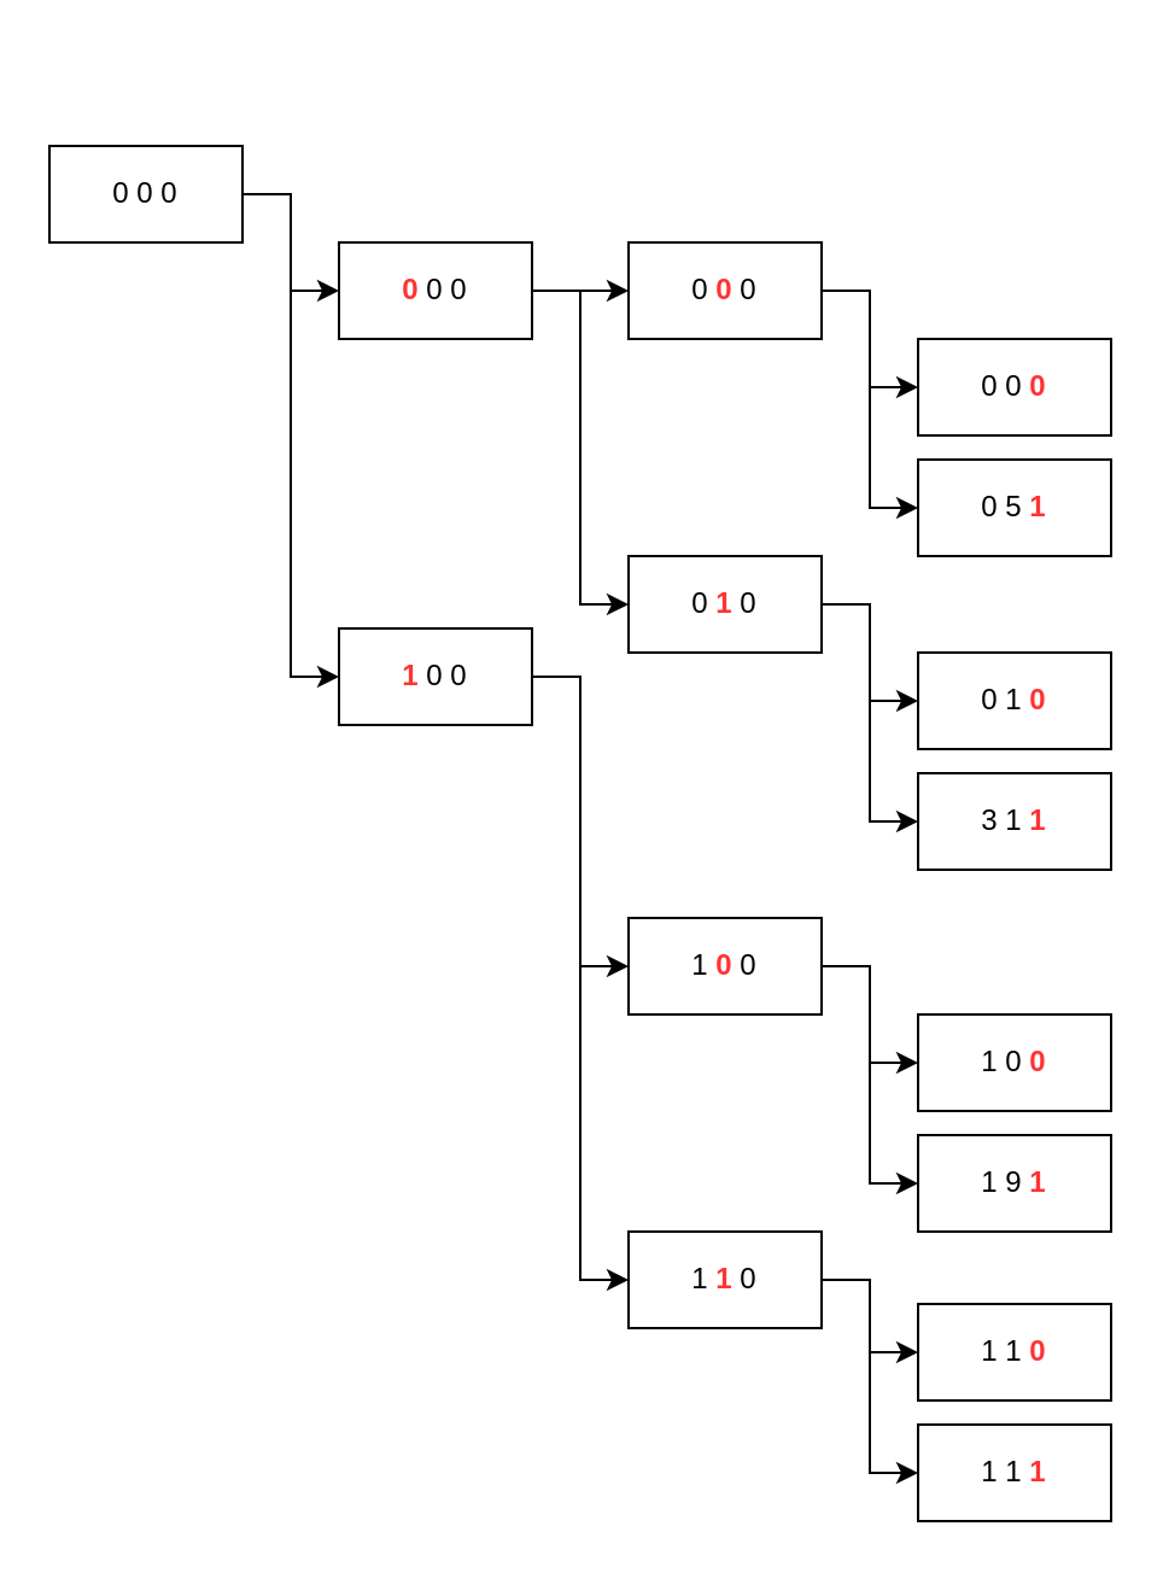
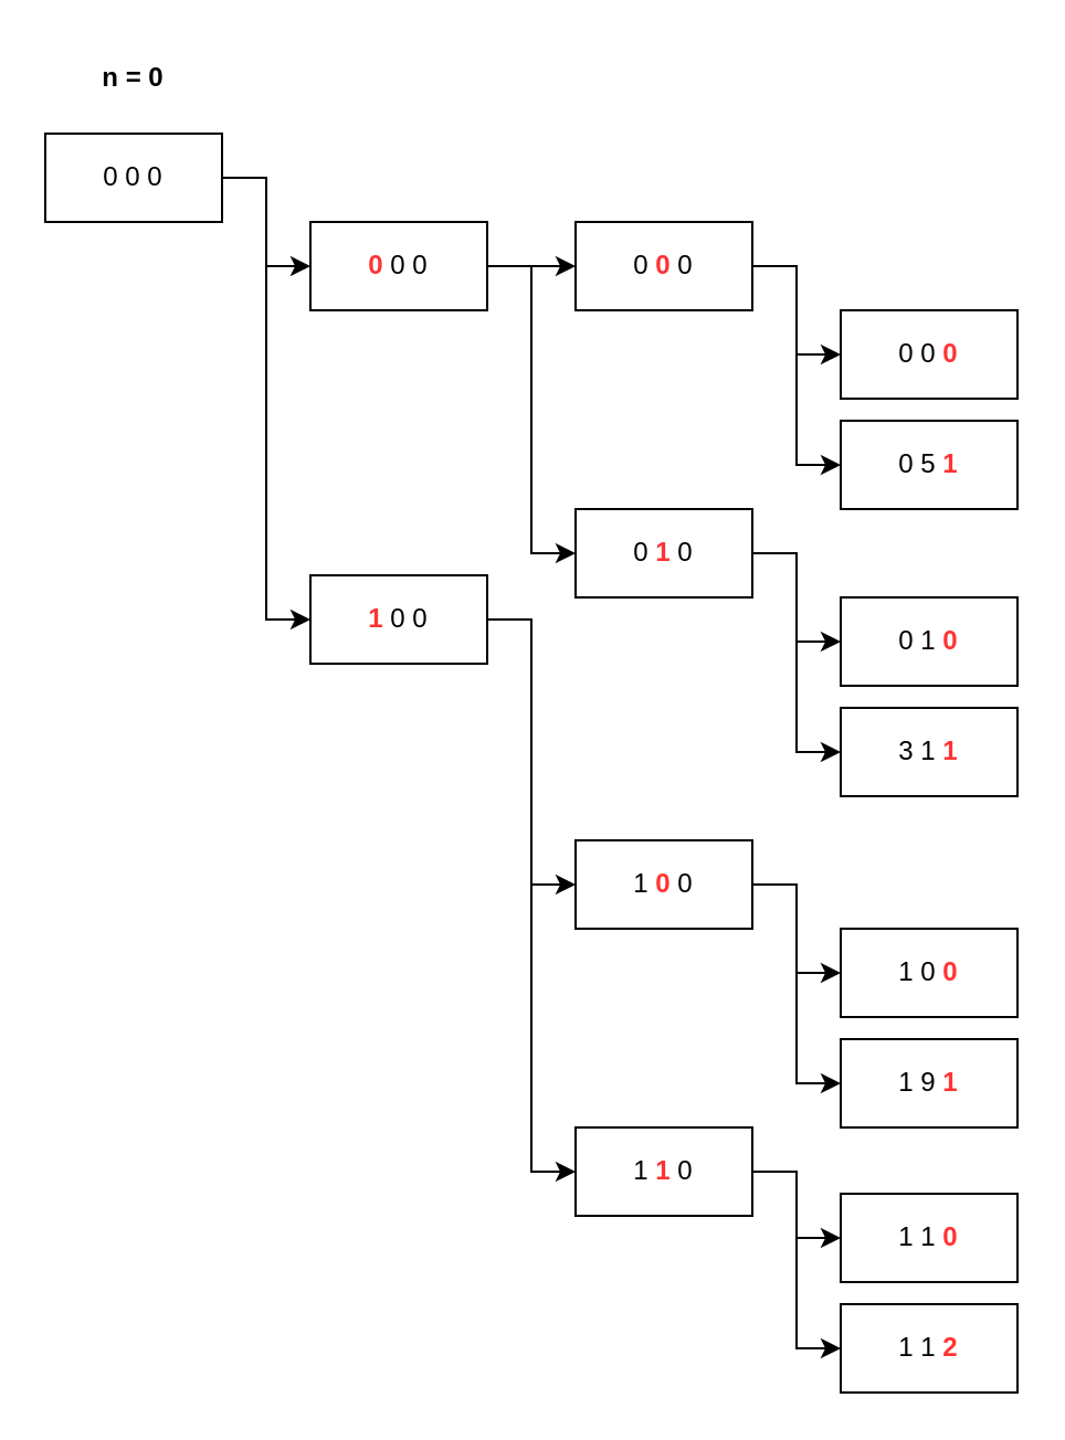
+ <mxCell id="5" value="&lt;b&gt;n = 0&lt;/b&gt;" style="text;html=1;strokeColor=none;fillColor=none;align=center;verticalAlign=middle;whiteSpace=wrap;rounded=0;" vertex="1" parent="1"><mxGeometry x="20" y="20" width="80" height="30" as="geometry" /></mxCell>
- <mxCell id="29" value="1 1 &lt;font color=&quot;#ff3333&quot;&gt;&lt;b&gt;1&lt;/b&gt;&lt;/font&gt;" style="rounded=0;whiteSpace=wrap;html=1;" vertex="1" parent="1"><mxGeometry x="380" y="590" width="80" height="40" as="geometry" /></mxCell>
+ <mxCell id="29" value="1 1 &lt;font color=&quot;#ff3333&quot;&gt;&lt;b&gt;2&lt;/b&gt;&lt;/font&gt;" style="rounded=0;whiteSpace=wrap;html=1;" vertex="1" parent="1"><mxGeometry x="380" y="590" width="80" height="40" as="geometry" /></mxCell>
